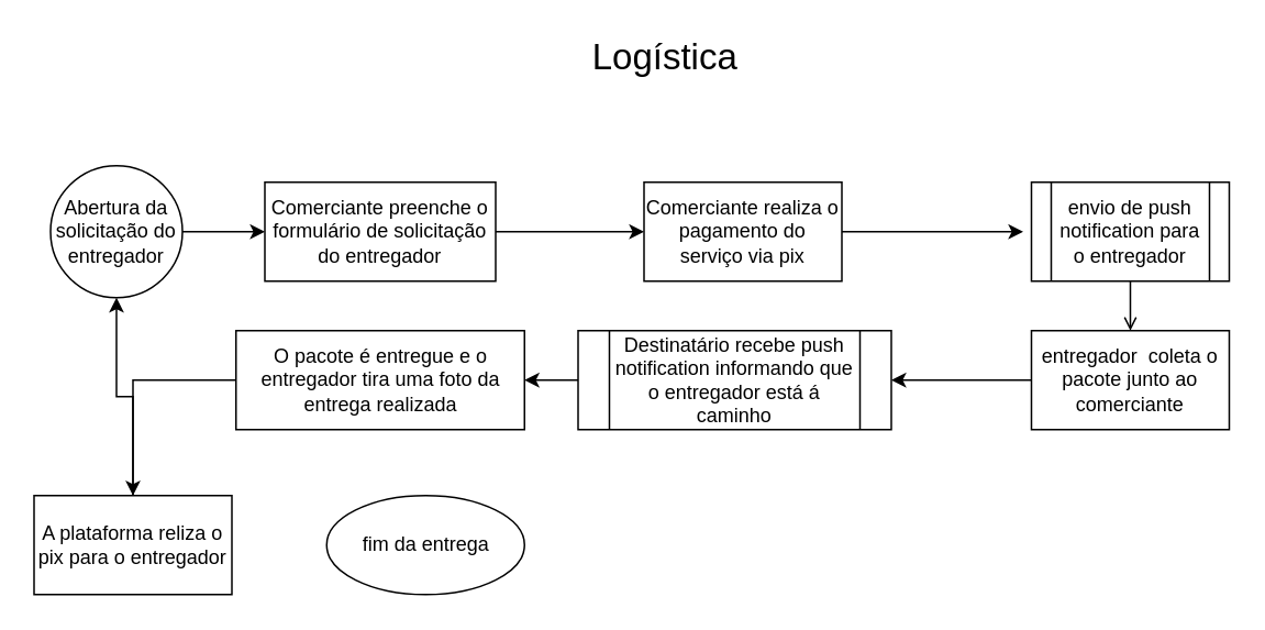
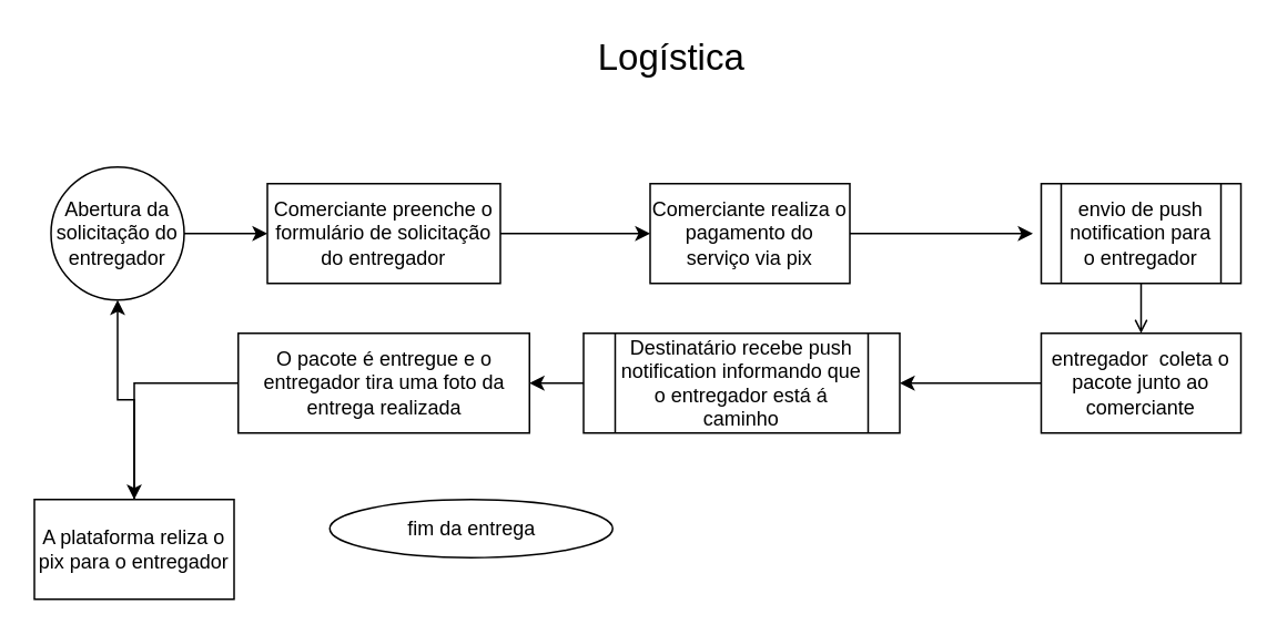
- <mxCell id="15" value="fim da entrega" style="ellipse;whiteSpace=wrap;html=1;" vertex="1" parent="1"><mxGeometry x="197.5" y="300" width="120" height="60" as="geometry" /></mxCell>
+ <mxCell id="15" value="fim da entrega" style="ellipse;whiteSpace=wrap;html=1;" vertex="1" parent="1"><mxGeometry x="197.5" y="300" width="170" height="35" as="geometry" /></mxCell>
